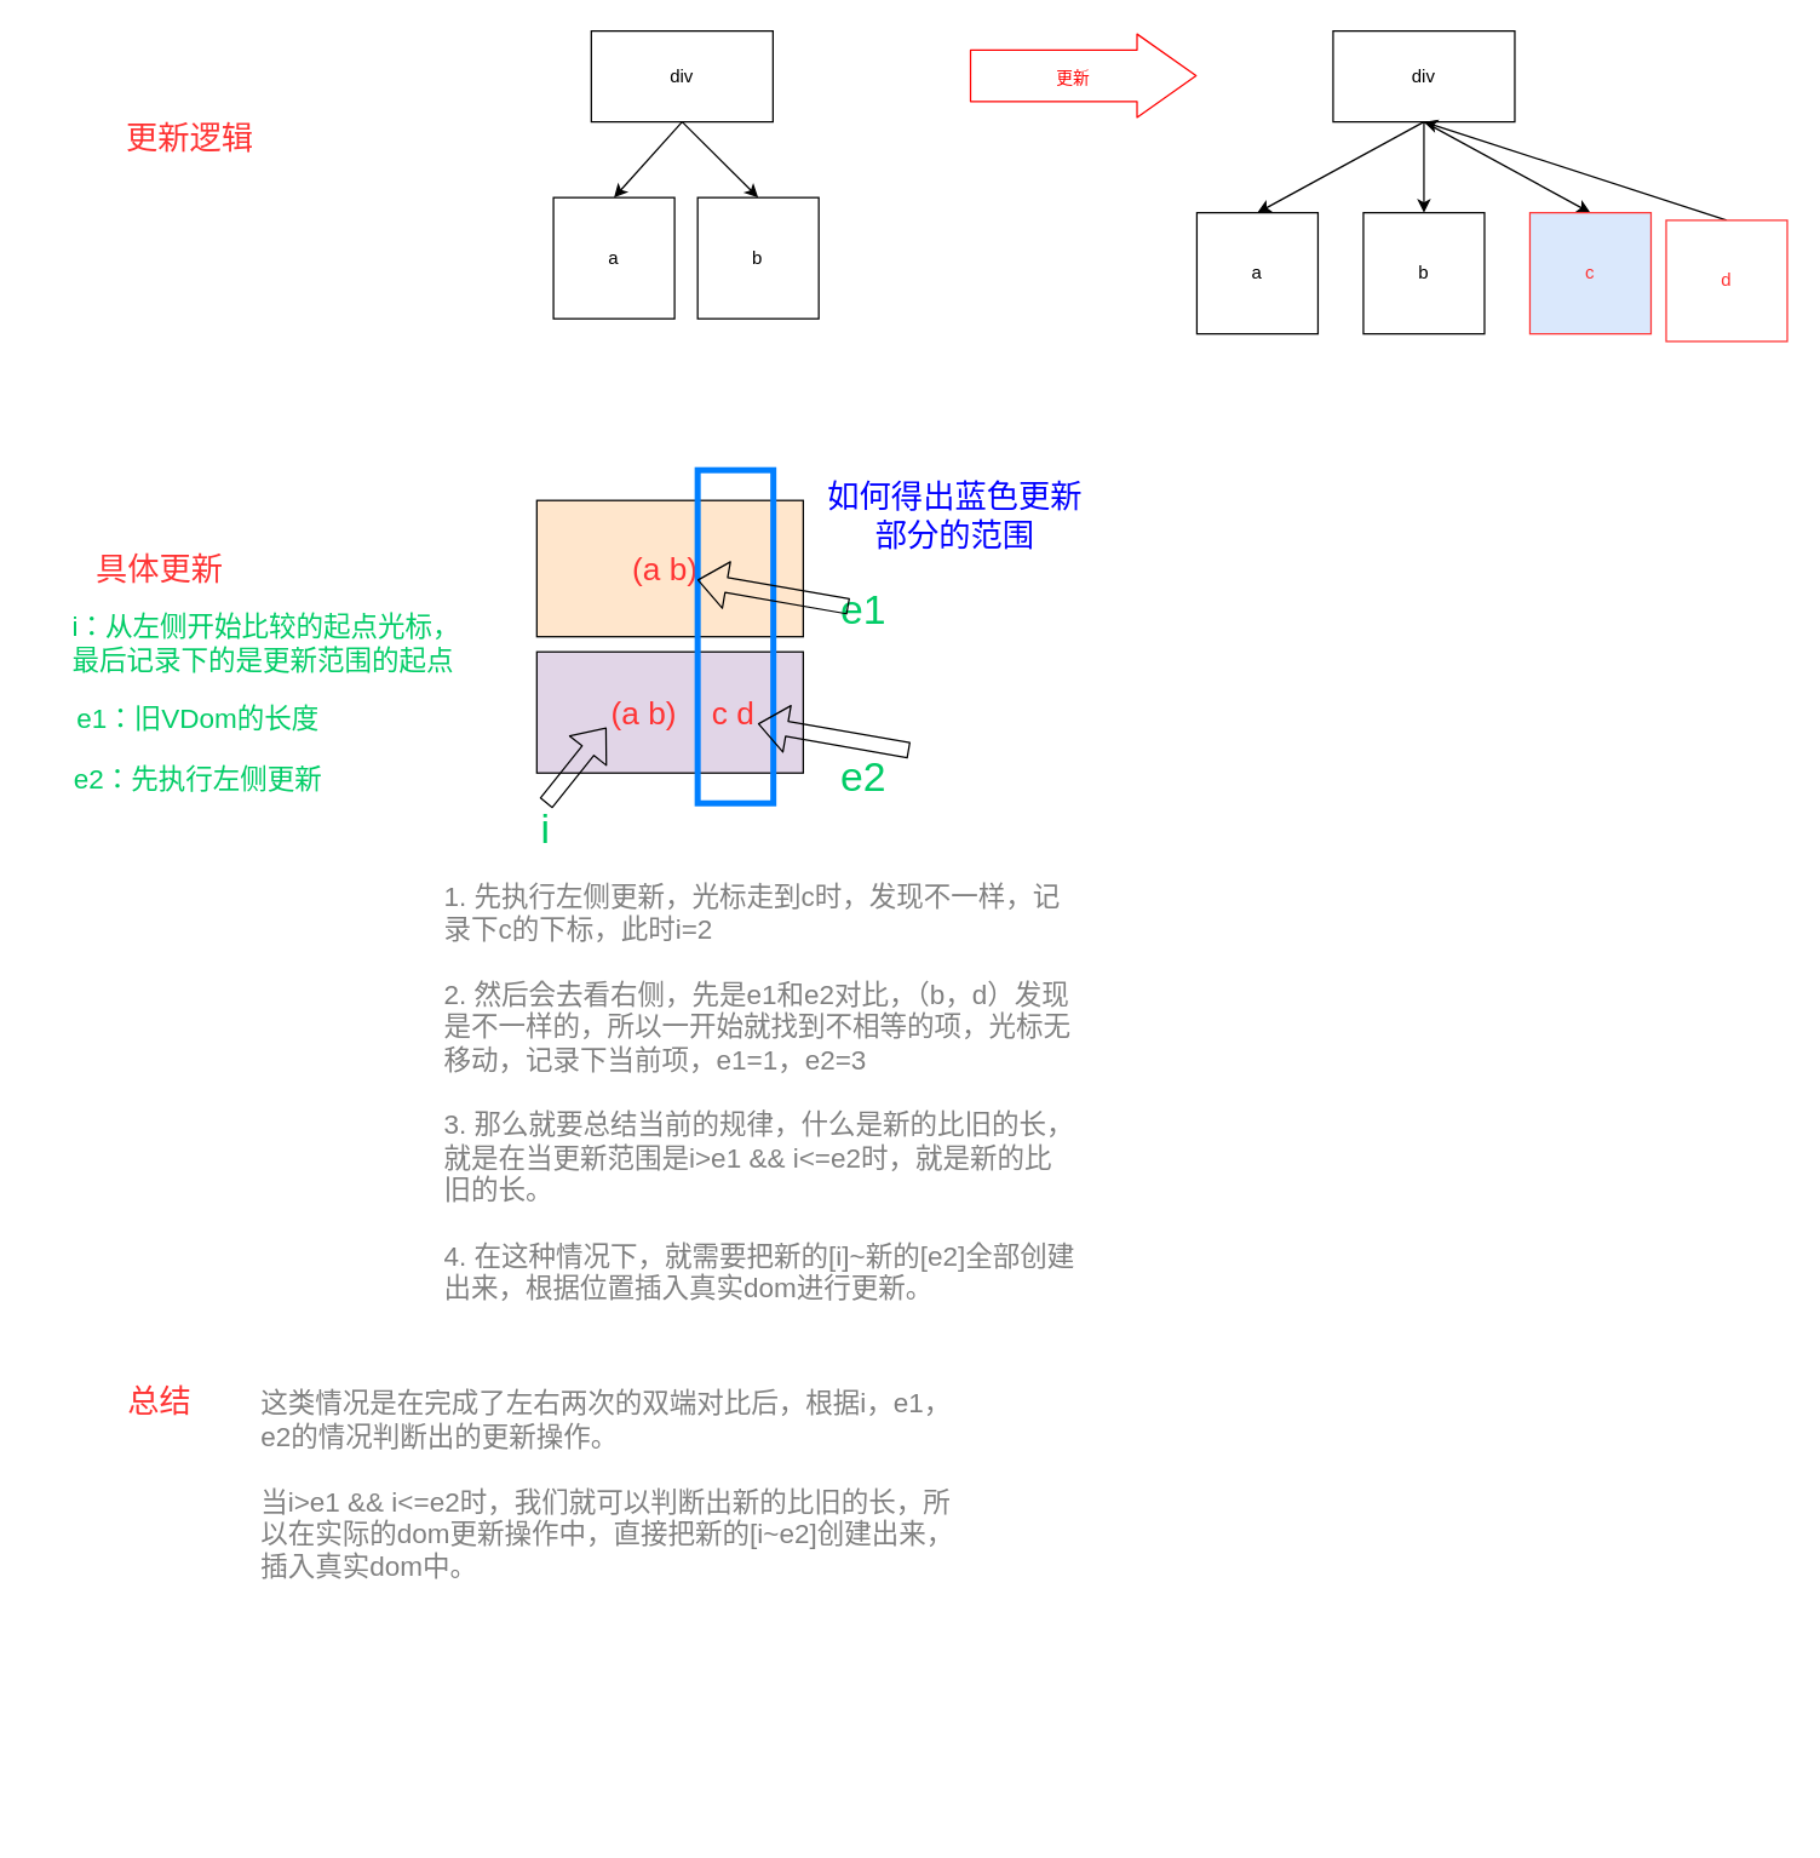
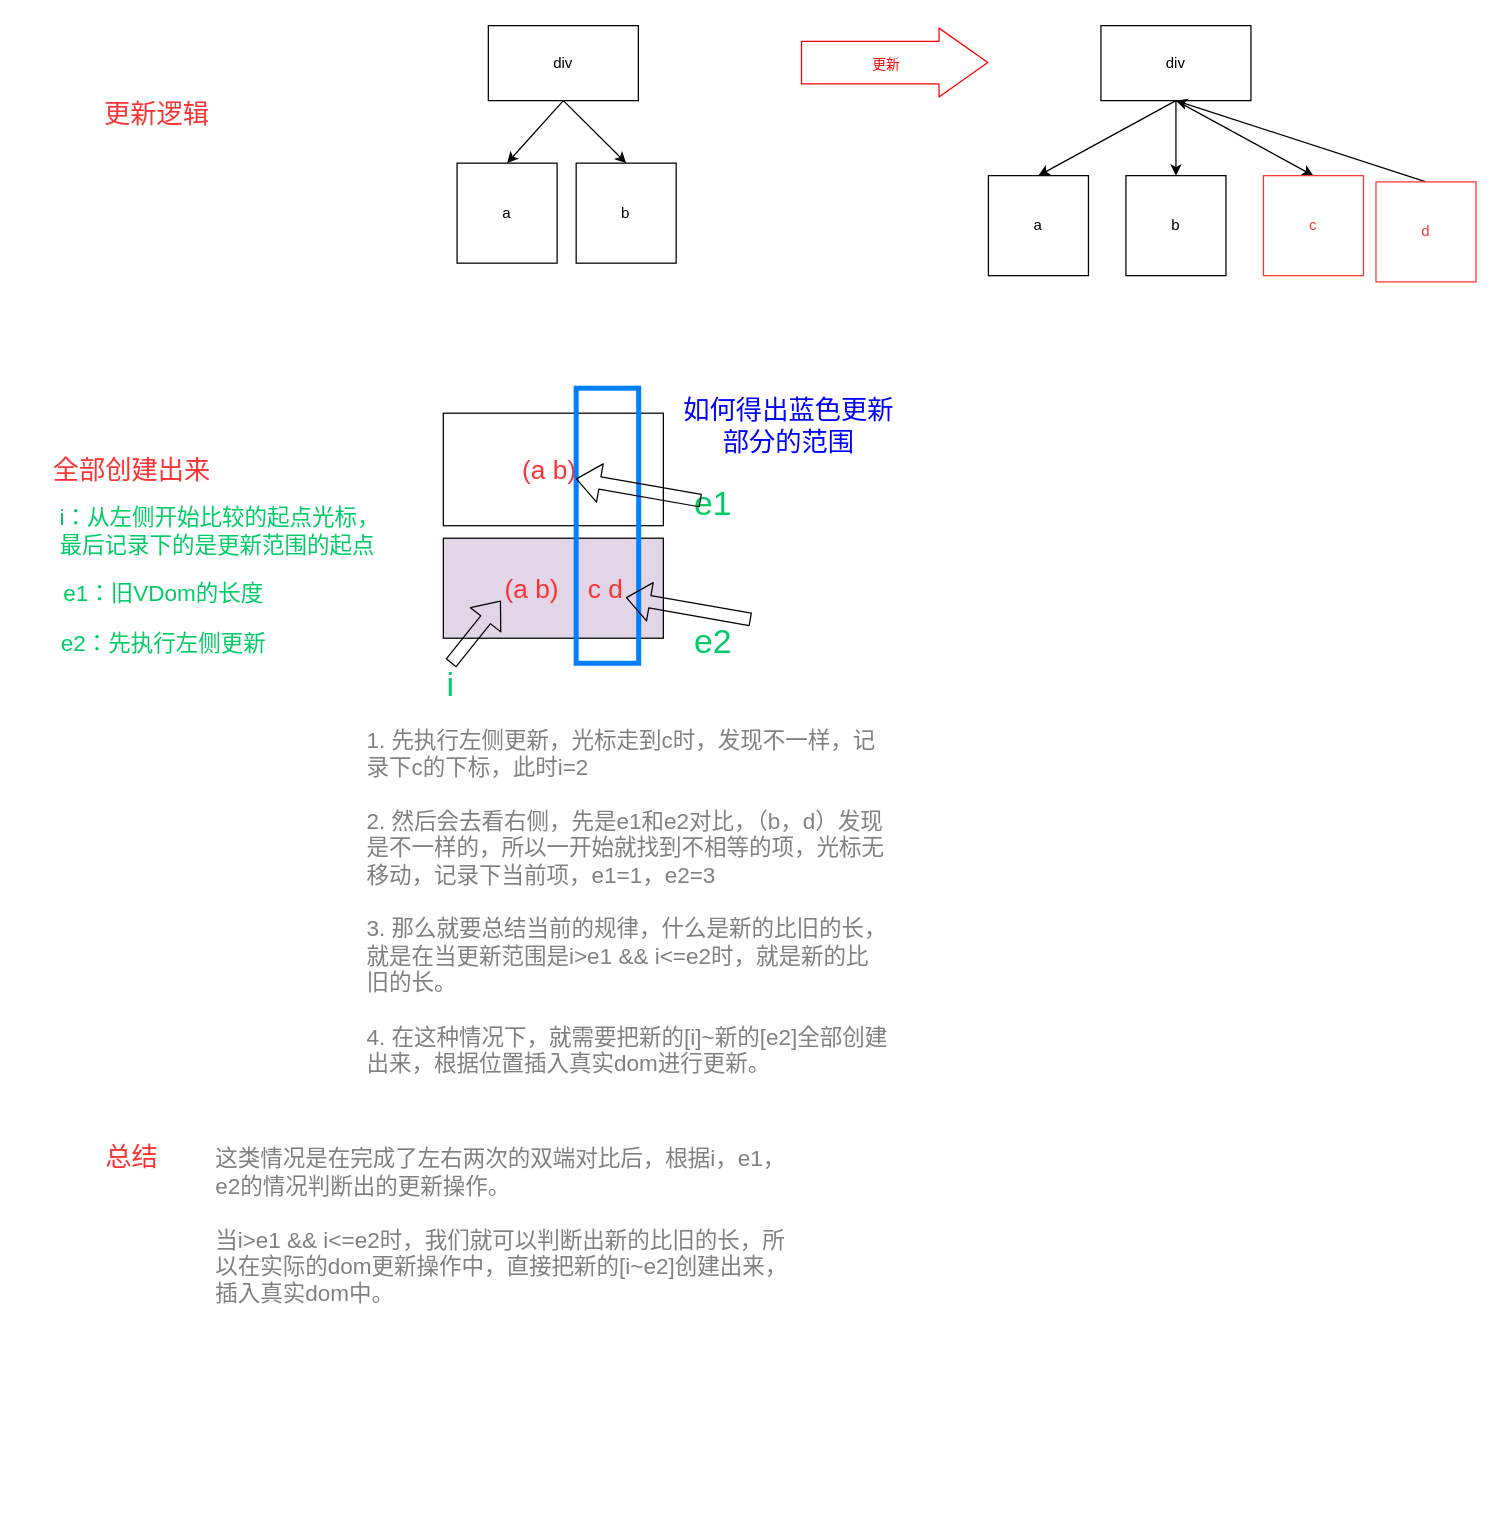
- <mxCell id="13" value="c" style="whiteSpace=wrap;html=1;aspect=fixed;fontColor=#FF3333;strokeColor=#FF3333;fillColor=#dae8fc;" parent="1" vertex="1"><mxGeometry x="1010" y="140" width="80" height="80" as="geometry" /></mxCell>
+ <mxCell id="13" value="c" style="whiteSpace=wrap;html=1;aspect=fixed;fontColor=#FF3333;strokeColor=#FF3333;" parent="1" vertex="1"><mxGeometry x="1010" y="140" width="80" height="80" as="geometry" /></mxCell>
- <mxCell id="17" value="具体更新" style="text;html=1;strokeColor=none;fillColor=none;align=center;verticalAlign=middle;whiteSpace=wrap;rounded=0;fontSize=21;fontColor=#FF3333;" parent="1" vertex="1"><mxGeometry x="20" y="310" width="170" height="130" as="geometry" /></mxCell>
+ <mxCell id="17" value="全部创建出来" style="text;html=1;strokeColor=none;fillColor=none;align=center;verticalAlign=middle;whiteSpace=wrap;rounded=0;fontSize=21;fontColor=#FF3333;" parent="1" vertex="1"><mxGeometry x="20" y="310" width="170" height="130" as="geometry" /></mxCell>
- <mxCell id="18" value="(a b)&amp;nbsp;" style="rounded=0;whiteSpace=wrap;html=1;fontSize=21;fontColor=#FF3333;fillColor=#ffe6cc;" parent="1" vertex="1"><mxGeometry x="354" y="330" width="176" height="90" as="geometry" /></mxCell>
+ <mxCell id="18" value="(a b)&amp;nbsp;" style="rounded=0;whiteSpace=wrap;html=1;fontSize=21;fontColor=#FF3333;" parent="1" vertex="1"><mxGeometry x="354" y="330" width="176" height="90" as="geometry" /></mxCell>
